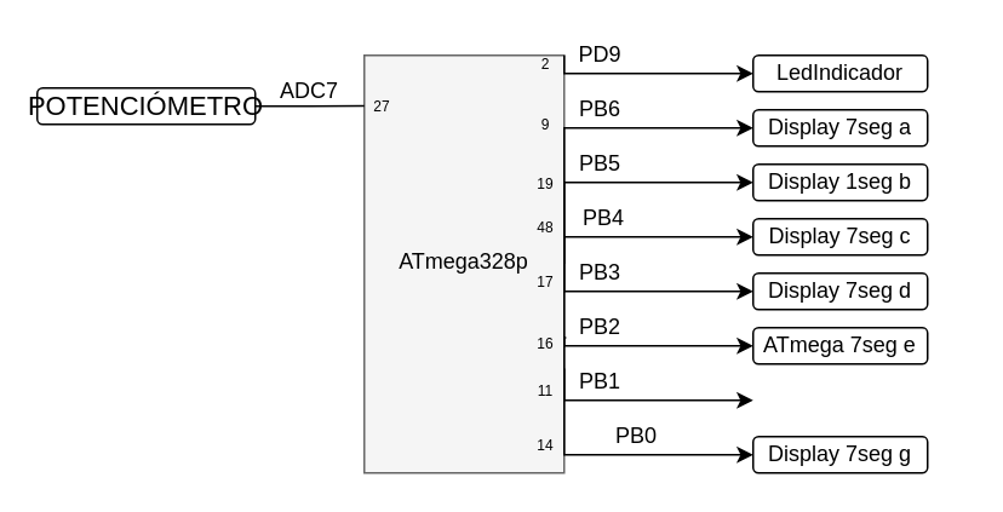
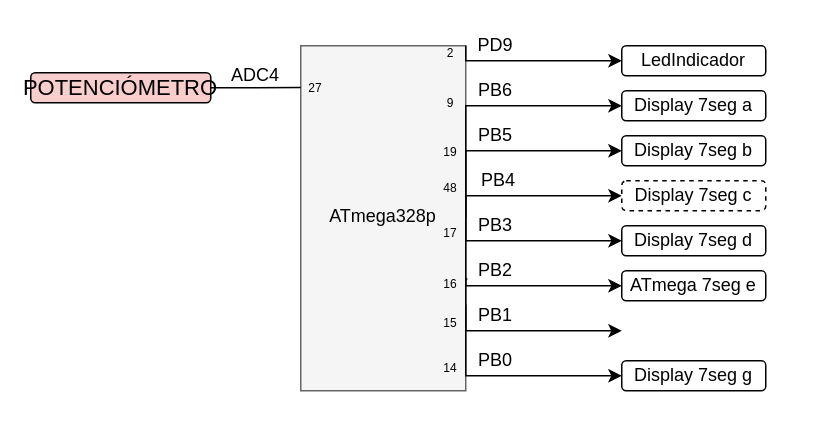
- <mxCell id="39" value="ADC7" style="text;html=1;strokeColor=none;fillColor=none;align=center;verticalAlign=middle;whiteSpace=wrap;rounded=0;" parent="1" vertex="1"><mxGeometry x="150" y="40" width="40" height="20" as="geometry" /></mxCell>
+ <mxCell id="39" value="ADC4" style="text;html=1;strokeColor=none;fillColor=none;align=center;verticalAlign=middle;whiteSpace=wrap;rounded=0;" parent="1" vertex="1"><mxGeometry x="150" y="40" width="40" height="20" as="geometry" /></mxCell>
- <mxCell id="38" value="&lt;span style=&quot;font-size: 11.0pt ; line-height: 107% ; font-family: &amp;#34;calibri&amp;#34; , sans-serif&quot;&gt;POTENCIÓMETRO&lt;/span&gt;" style="rounded=1;whiteSpace=wrap;html=1;" parent="1" vertex="1"><mxGeometry x="20" y="48" width="120" height="20" as="geometry" /></mxCell>
+ <mxCell id="38" value="&lt;span style=&quot;font-size: 11.0pt ; line-height: 107% ; font-family: &amp;#34;calibri&amp;#34; , sans-serif&quot;&gt;POTENCIÓMETRO&lt;/span&gt;" style="rounded=1;whiteSpace=wrap;html=1;fillColor=#f8cecc;" parent="1" vertex="1"><mxGeometry x="20" y="48" width="120" height="20" as="geometry" /></mxCell>
- <mxCell id="30" value="Display 1seg b" style="rounded=1;whiteSpace=wrap;html=1;" parent="2" vertex="1"><mxGeometry x="214" y="60" width="96" height="20" as="geometry" /></mxCell>
+ <mxCell id="30" value="Display 7seg b" style="rounded=1;whiteSpace=wrap;html=1;" parent="2" vertex="1"><mxGeometry x="214" y="60" width="96" height="20" as="geometry" /></mxCell>
- <mxCell id="31" value="Display 7seg c" style="rounded=1;whiteSpace=wrap;html=1;" parent="2" vertex="1"><mxGeometry x="214" y="90" width="96" height="20" as="geometry" /></mxCell>
+ <mxCell id="31" value="Display 7seg c" style="rounded=1;whiteSpace=wrap;html=1;dashed=1;" parent="2" vertex="1"><mxGeometry x="214" y="90" width="96" height="20" as="geometry" /></mxCell>
- <mxCell id="12" value="11" style="text;html=1;strokeColor=none;fillColor=none;align=center;verticalAlign=middle;whiteSpace=wrap;rounded=0;fontSize=8;" parent="4" vertex="1"><mxGeometry x="90" y="180" width="20" height="10" as="geometry" /></mxCell>
+ <mxCell id="12" value="15" style="text;html=1;strokeColor=none;fillColor=none;align=center;verticalAlign=middle;whiteSpace=wrap;rounded=0;fontSize=8;" parent="4" vertex="1"><mxGeometry x="90" y="180" width="20" height="10" as="geometry" /></mxCell>
- <mxCell id="27" value="PB0" style="text;html=1;strokeColor=none;fillColor=none;align=center;verticalAlign=middle;whiteSpace=wrap;rounded=0;" parent="2" vertex="1"><mxGeometry x="130" y="200" width="40" height="20" as="geometry" /></mxCell>
+ <mxCell id="27" value="PB0" style="text;html=1;strokeColor=none;fillColor=none;align=center;verticalAlign=middle;whiteSpace=wrap;rounded=0;" parent="2" vertex="1"><mxGeometry x="110" y="200" width="40" height="20" as="geometry" /></mxCell>
